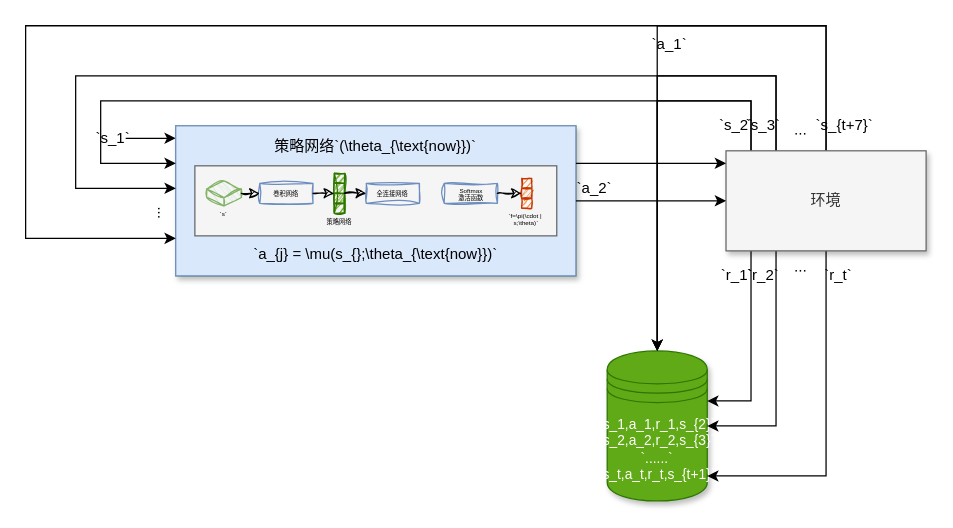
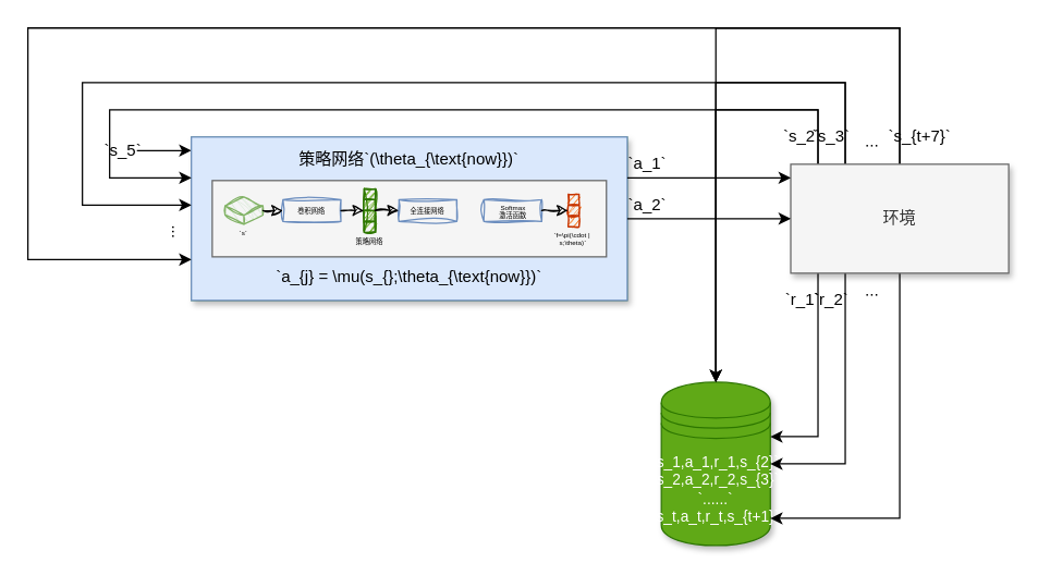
- <mxCell id="42" value="`a_1`" style="text;strokeColor=none;align=center;fillColor=none;html=1;verticalAlign=middle;whiteSpace=wrap;rounded=0;" vertex="1" parent="1"><mxGeometry x="525" y="25" width="20" height="20" as="geometry" /></mxCell>
+ <mxCell id="42" value="`a_1`" style="text;strokeColor=none;align=center;fillColor=none;html=1;verticalAlign=middle;whiteSpace=wrap;rounded=0;" vertex="1" parent="1"><mxGeometry x="465" y="110" width="20" height="20" as="geometry" /></mxCell>
- <mxCell id="4" value="`s_1`" style="text;strokeColor=none;align=center;fillColor=none;html=1;verticalAlign=middle;whiteSpace=wrap;rounded=0;" parent="1" vertex="1"><mxGeometry x="80" y="100" width="20" height="20" as="geometry" /></mxCell>
+ <mxCell id="4" value="`s_5`" style="text;strokeColor=none;align=center;fillColor=none;html=1;verticalAlign=middle;whiteSpace=wrap;rounded=0;" parent="1" vertex="1"><mxGeometry x="80" y="100" width="20" height="20" as="geometry" /></mxCell>
- <mxCell id="52" value="`r_t`" style="text;strokeColor=none;align=center;fillColor=none;html=1;verticalAlign=middle;whiteSpace=wrap;rounded=0;" vertex="1" parent="1"><mxGeometry x="660" y="210" width="20" height="20" as="geometry" /></mxCell>
